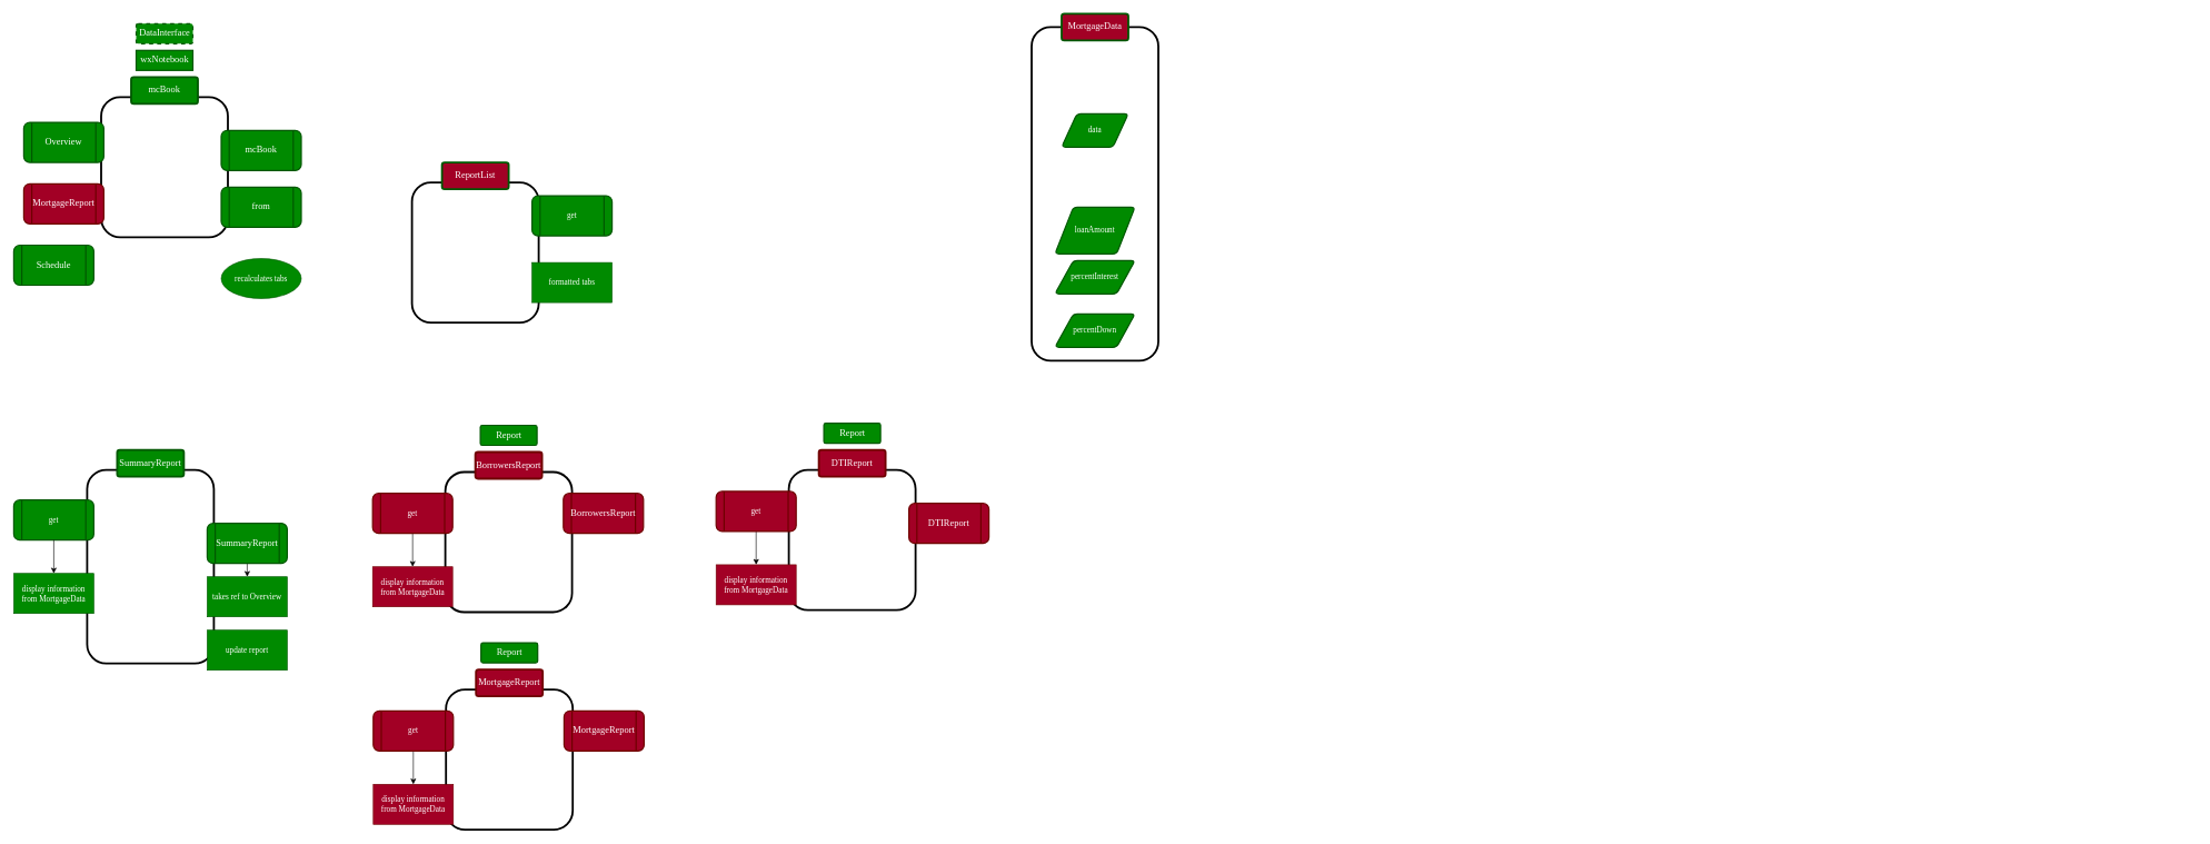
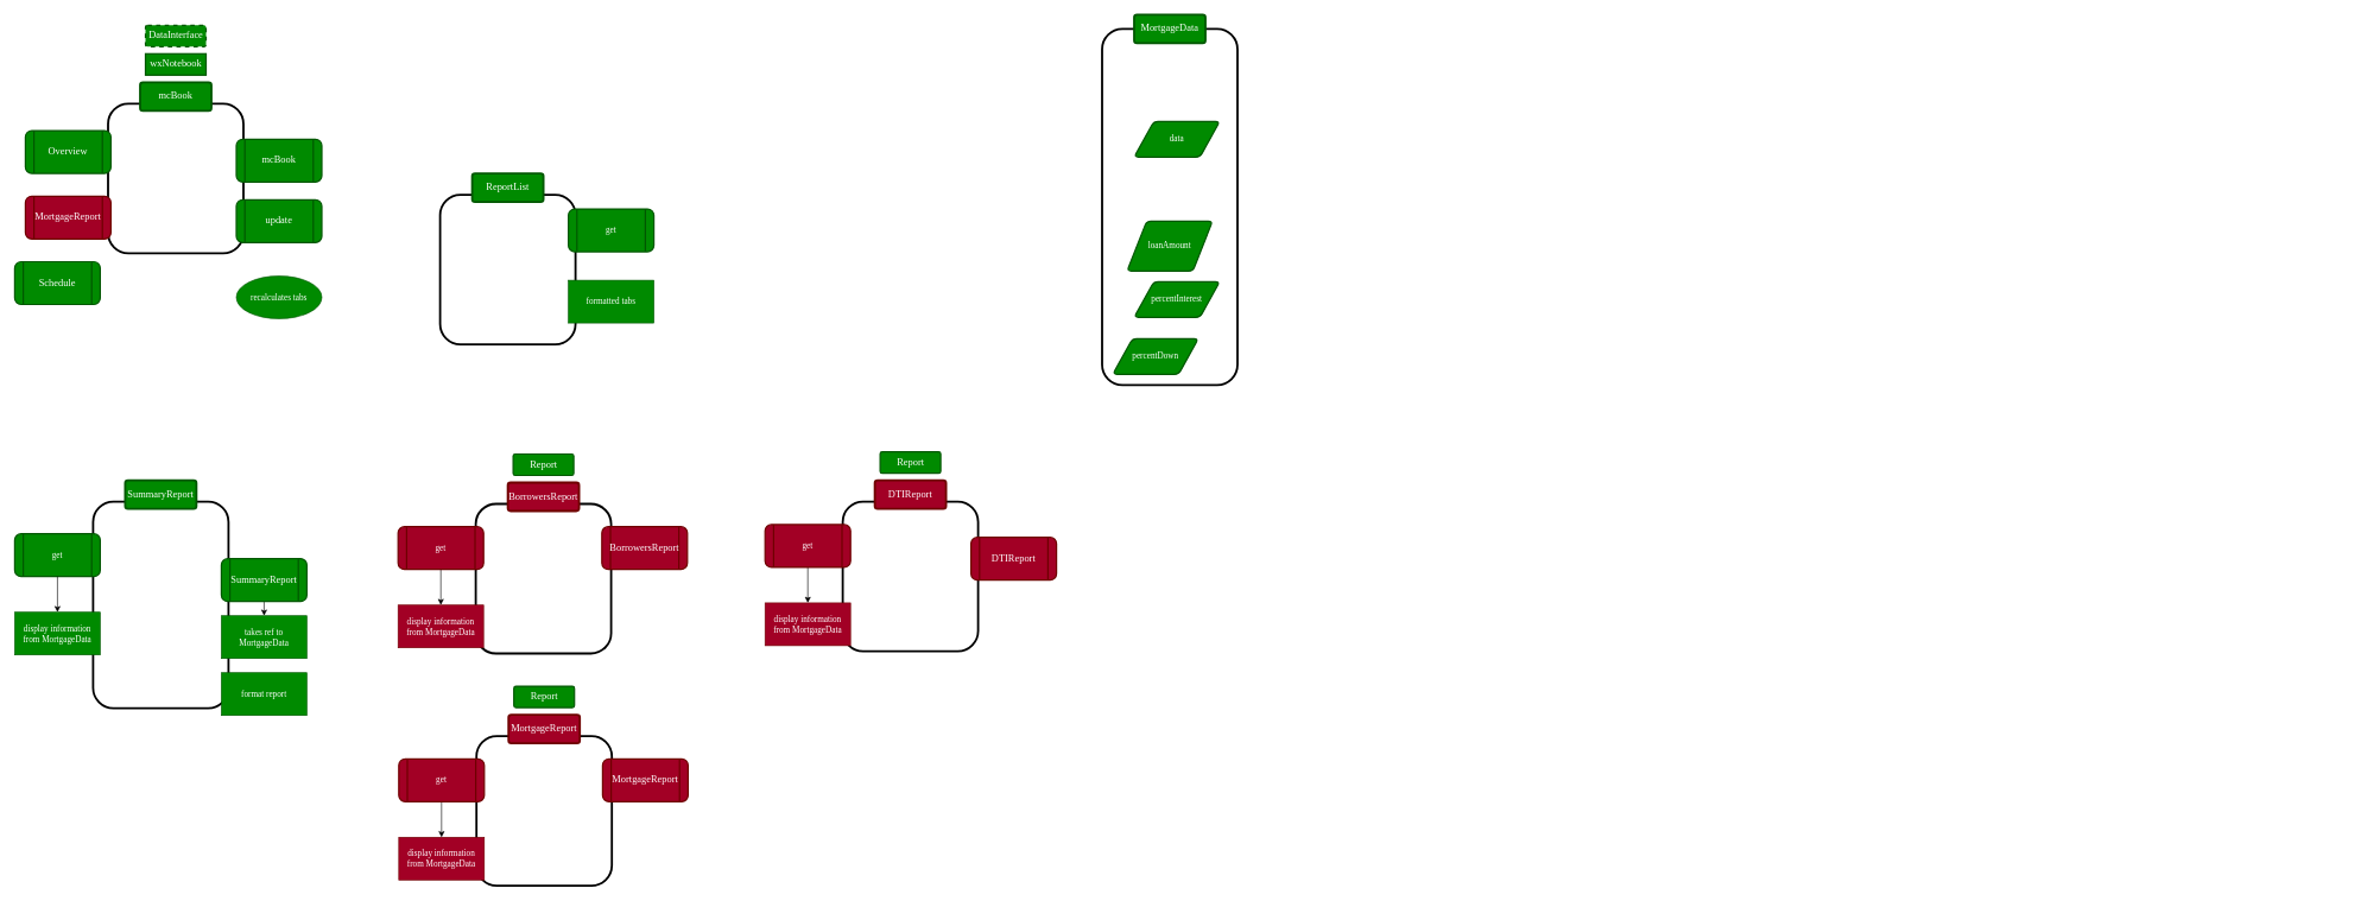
- <mxCell id="10" value="&lt;font style=&quot;font-size: 14px&quot;&gt;MortgageData&lt;/font&gt;" style="rounded=1;arcSize=10;whiteSpace=wrap;html=1;align=center;fillColor=#a20025;strokeColor=#005700;fontFamily=SF Mono;strokeWidth=3;fontColor=#ffffff;" parent="1" vertex="1"><mxGeometry x="1591" y="20" width="100" height="40" as="geometry" /></mxCell>
+ <mxCell id="10" value="&lt;font style=&quot;font-size: 14px&quot;&gt;MortgageData&lt;/font&gt;" style="rounded=1;arcSize=10;whiteSpace=wrap;html=1;align=center;fillColor=#008a00;strokeColor=#005700;fontFamily=SF Mono;strokeWidth=3;fontColor=#ffffff;" parent="1" vertex="1"><mxGeometry x="1591" y="20" width="100" height="40" as="geometry" /></mxCell>
- <mxCell id="14" value="data" style="shape=parallelogram;html=1;strokeWidth=2;perimeter=parallelogramPerimeter;whiteSpace=wrap;rounded=1;arcSize=12;size=0.23;fontFamily=SF Mono;fillColor=#008a00;strokeColor=#005700;fontColor=#ffffff;" parent="1" vertex="1"><mxGeometry x="1591" y="170" width="100" height="50" as="geometry" /></mxCell>
+ <mxCell id="14" value="data" style="shape=parallelogram;html=1;strokeWidth=2;perimeter=parallelogramPerimeter;whiteSpace=wrap;rounded=1;arcSize=12;size=0.23;fontFamily=SF Mono;fillColor=#008a00;strokeColor=#005700;fontColor=#ffffff;" parent="1" vertex="1"><mxGeometry x="1591" y="170" width="120" height="50" as="geometry" /></mxCell>
- <mxCell id="18" value="&lt;font style=&quot;font-size: 14px&quot;&gt;ReportList&lt;/font&gt;" style="rounded=1;arcSize=10;whiteSpace=wrap;html=1;align=center;fillColor=#a20025;strokeColor=#005700;fontFamily=SF Mono;strokeWidth=3;fontColor=#ffffff;" parent="1" vertex="1"><mxGeometry x="662" y="243" width="100" height="40" as="geometry" /></mxCell>
+ <mxCell id="18" value="&lt;font style=&quot;font-size: 14px&quot;&gt;ReportList&lt;/font&gt;" style="rounded=1;arcSize=10;whiteSpace=wrap;html=1;align=center;fillColor=#008a00;strokeColor=#005700;fontFamily=SF Mono;strokeWidth=3;fontColor=#ffffff;" parent="1" vertex="1"><mxGeometry x="662" y="243" width="100" height="40" as="geometry" /></mxCell>
- <mxCell id="29" value="&lt;span style=&quot;font-size: 14px&quot;&gt;from&lt;/span&gt;" style="shape=process;whiteSpace=wrap;html=1;backgroundOutline=1;fillColor=#008a00;strokeColor=#005700;rounded=1;fontFamily=SF Mono;strokeWidth=2;fontColor=#ffffff;" parent="1" vertex="1"><mxGeometry x="331" y="280" width="120" height="60" as="geometry" /></mxCell>
+ <mxCell id="29" value="&lt;span style=&quot;font-size: 14px&quot;&gt;update&lt;/span&gt;" style="shape=process;whiteSpace=wrap;html=1;backgroundOutline=1;fillColor=#008a00;strokeColor=#005700;rounded=1;fontFamily=SF Mono;strokeWidth=2;fontColor=#ffffff;" parent="1" vertex="1"><mxGeometry x="331" y="280" width="120" height="60" as="geometry" /></mxCell>
- <mxCell id="19" value="percentInterest" style="shape=parallelogram;html=1;strokeWidth=2;perimeter=parallelogramPerimeter;whiteSpace=wrap;rounded=1;arcSize=12;size=0.23;fontFamily=SF Mono;fillColor=#008a00;strokeColor=#005700;fontColor=#ffffff;" parent="1" vertex="1"><mxGeometry x="1581" y="390" width="120" height="50" as="geometry" /></mxCell>
+ <mxCell id="19" value="percentInterest" style="shape=parallelogram;html=1;strokeWidth=2;perimeter=parallelogramPerimeter;whiteSpace=wrap;rounded=1;arcSize=12;size=0.23;fontFamily=SF Mono;fillColor=#008a00;strokeColor=#005700;fontColor=#ffffff;" parent="1" vertex="1"><mxGeometry x="1591" y="395" width="120" height="50" as="geometry" /></mxCell>
- <mxCell id="20" value="percentDown" style="shape=parallelogram;html=1;strokeWidth=2;perimeter=parallelogramPerimeter;whiteSpace=wrap;rounded=1;arcSize=12;size=0.23;fontFamily=SF Mono;fillColor=#008a00;strokeColor=#005700;fontColor=#ffffff;" parent="1" vertex="1"><mxGeometry x="1581" y="470" width="120" height="50" as="geometry" /></mxCell>
+ <mxCell id="20" value="percentDown" style="shape=parallelogram;html=1;strokeWidth=2;perimeter=parallelogramPerimeter;whiteSpace=wrap;rounded=1;arcSize=12;size=0.23;fontFamily=SF Mono;fillColor=#008a00;strokeColor=#005700;fontColor=#ffffff;" parent="1" vertex="1"><mxGeometry x="1561" y="475" width="120" height="50" as="geometry" /></mxCell>
- <mxCell id="16" value="takes ref to Overview" style="rounded=0;whiteSpace=wrap;html=1;fillColor=#008a00;strokeColor=#005700;fontFamily=SF Mono;fontColor=#ffffff;" parent="1" vertex="1"><mxGeometry x="310" y="864" width="120" height="60" as="geometry" /></mxCell>
+ <mxCell id="16" value="takes ref to MortgageData" style="rounded=0;whiteSpace=wrap;html=1;fillColor=#008a00;strokeColor=#005700;fontFamily=SF Mono;fontColor=#ffffff;" parent="1" vertex="1"><mxGeometry x="310" y="864" width="120" height="60" as="geometry" /></mxCell>
- <mxCell id="15" value="update report" style="rounded=0;whiteSpace=wrap;html=1;fillColor=#008a00;strokeColor=#005700;fontFamily=SF Mono;fontColor=#ffffff;" parent="1" vertex="1"><mxGeometry x="310" y="944" width="120" height="60" as="geometry" /></mxCell>
+ <mxCell id="15" value="format report" style="rounded=0;whiteSpace=wrap;html=1;fillColor=#008a00;strokeColor=#005700;fontFamily=SF Mono;fontColor=#ffffff;" parent="1" vertex="1"><mxGeometry x="310" y="944" width="120" height="60" as="geometry" /></mxCell>
